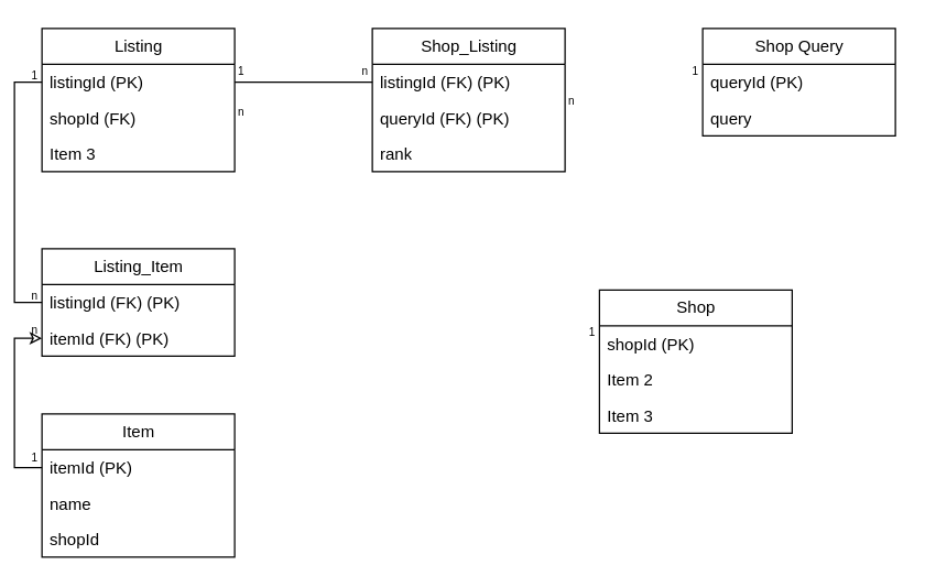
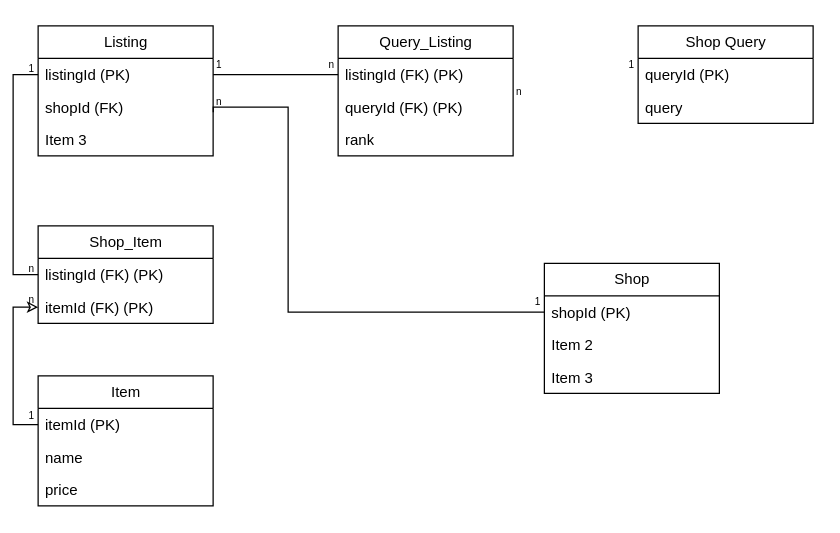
- <mxCell id="9" value="Shop_Listing" style="swimlane;fontStyle=0;childLayout=stackLayout;horizontal=1;startSize=26;fillColor=none;horizontalStack=0;resizeParent=1;resizeParentMax=0;resizeLast=0;collapsible=1;marginBottom=0;html=1;" vertex="1" parent="1"><mxGeometry x="270" y="20" width="140" height="104" as="geometry" /></mxCell>
+ <mxCell id="9" value="Query_Listing" style="swimlane;fontStyle=0;childLayout=stackLayout;horizontal=1;startSize=26;fillColor=none;horizontalStack=0;resizeParent=1;resizeParentMax=0;resizeLast=0;collapsible=1;marginBottom=0;html=1;" vertex="1" parent="1"><mxGeometry x="270" y="20" width="140" height="104" as="geometry" /></mxCell>
- <mxCell id="26" value="Listing_Item" style="swimlane;fontStyle=0;childLayout=stackLayout;horizontal=1;startSize=26;fillColor=none;horizontalStack=0;resizeParent=1;resizeParentMax=0;resizeLast=0;collapsible=1;marginBottom=0;html=1;" vertex="1" parent="1"><mxGeometry x="30" y="180" width="140" height="78" as="geometry" /></mxCell>
+ <mxCell id="26" value="Shop_Item" style="swimlane;fontStyle=0;childLayout=stackLayout;horizontal=1;startSize=26;fillColor=none;horizontalStack=0;resizeParent=1;resizeParentMax=0;resizeLast=0;collapsible=1;marginBottom=0;html=1;" vertex="1" parent="1"><mxGeometry x="30" y="180" width="140" height="78" as="geometry" /></mxCell>
+ <mxCell id="29" style="edgeStyle=orthogonalEdgeStyle;rounded=0;orthogonalLoop=1;jettySize=auto;html=1;entryX=0;entryY=0.5;entryDx=0;entryDy=0;fontSize=8;endArrow=none;endFill=0;exitX=1.001;exitY=0.656;exitDx=0;exitDy=0;exitPerimeter=0;" edge="1" parent="1" source="4" target="19"><mxGeometry relative="1" as="geometry"><Array as="points"><mxPoint x="170" y="85" /><mxPoint x="230" y="85" /><mxPoint x="230" y="249" /></Array></mxGeometry></mxCell>
- <mxCell id="25" value="shopId" style="text;strokeColor=none;fillColor=none;align=left;verticalAlign=top;spacingLeft=4;spacingRight=4;overflow=hidden;rotatable=0;points=[[0,0.5],[1,0.5]];portConstraint=eastwest;whiteSpace=wrap;html=1;" vertex="1" parent="22"><mxGeometry y="78" width="140" height="26" as="geometry" /></mxCell>
+ <mxCell id="25" value="price" style="text;strokeColor=none;fillColor=none;align=left;verticalAlign=top;spacingLeft=4;spacingRight=4;overflow=hidden;rotatable=0;points=[[0,0.5],[1,0.5]];portConstraint=eastwest;whiteSpace=wrap;html=1;" vertex="1" parent="22"><mxGeometry y="78" width="140" height="26" as="geometry" /></mxCell>
